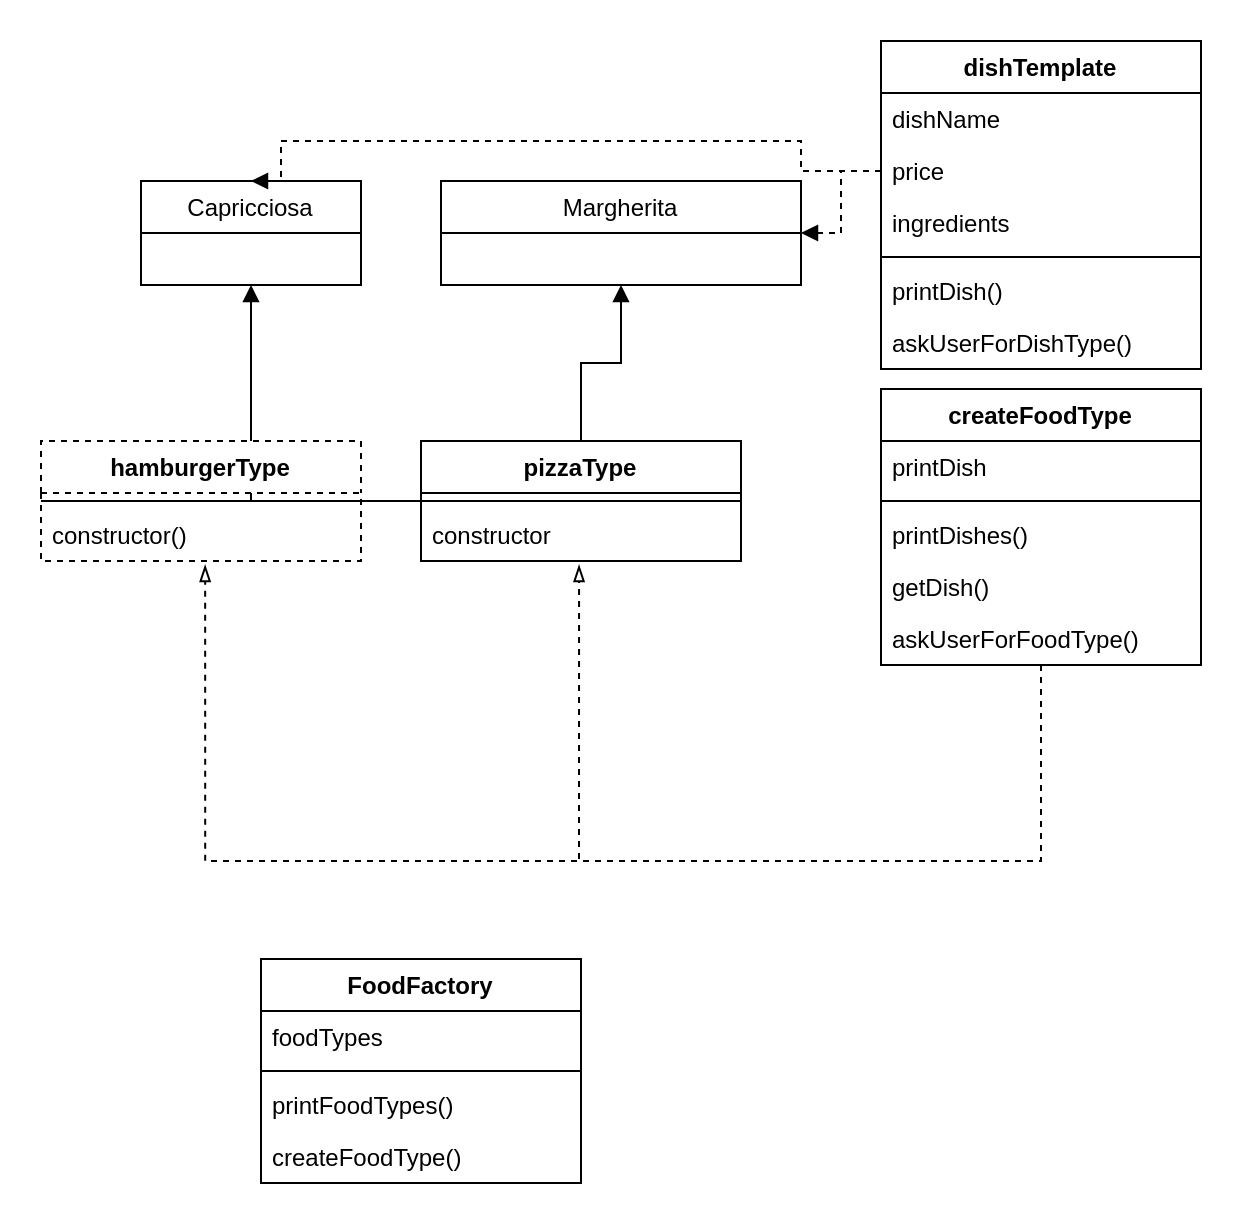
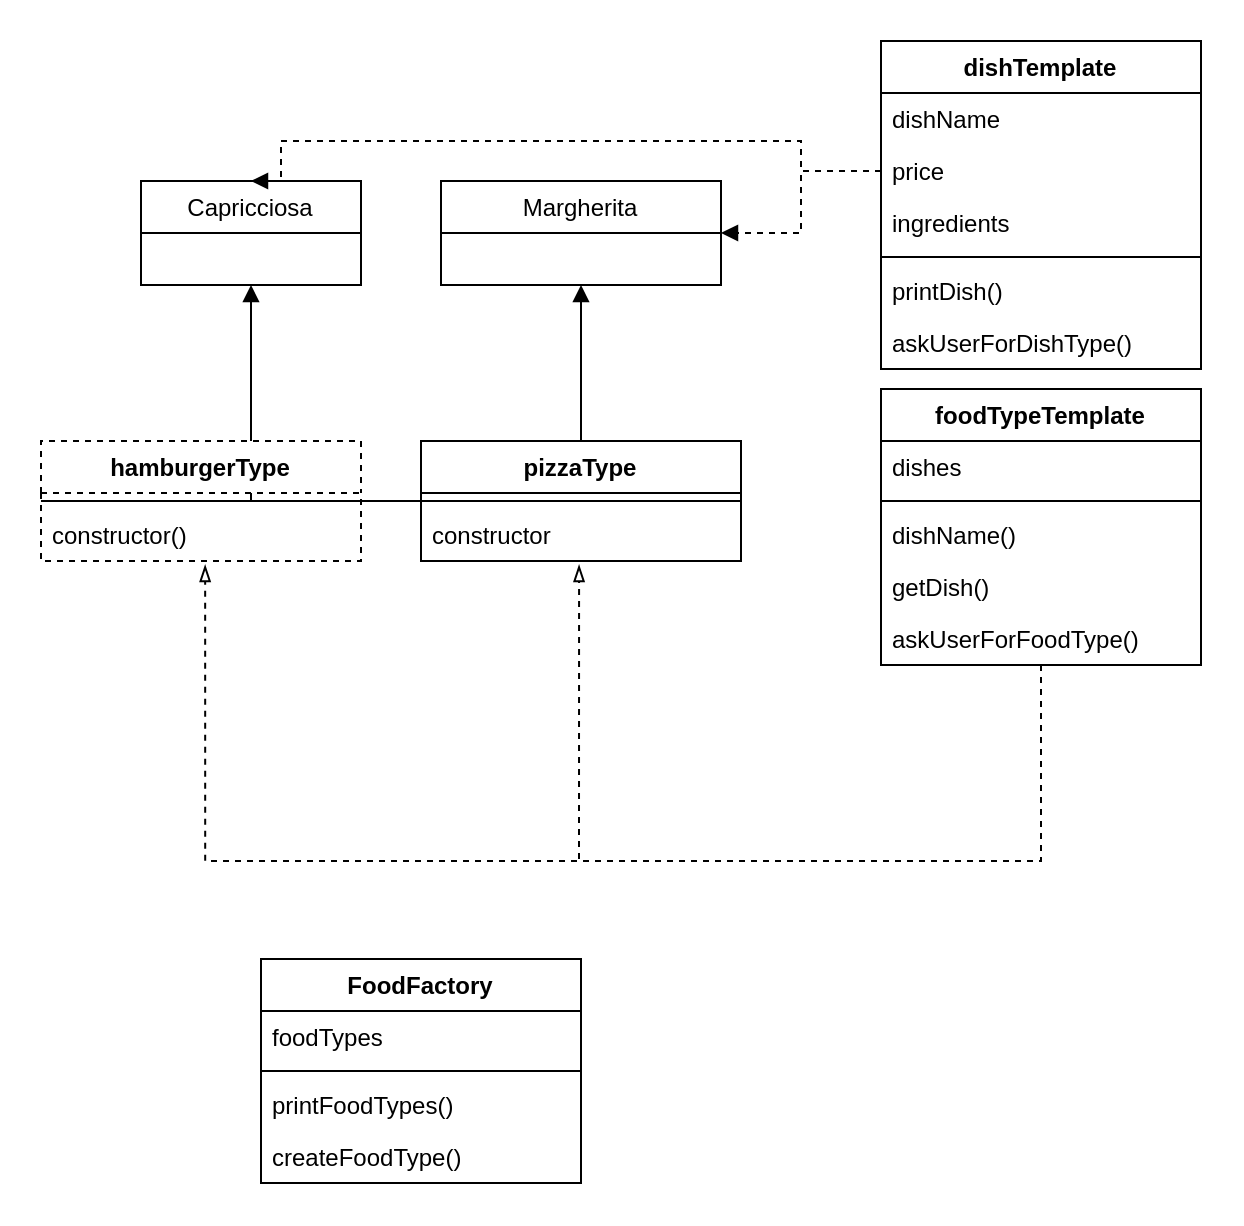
- <mxCell id="23" value="Margherita" style="swimlane;fontStyle=0;childLayout=stackLayout;horizontal=1;startSize=26;fillColor=none;horizontalStack=0;resizeParent=1;resizeParentMax=0;resizeLast=0;collapsible=1;marginBottom=0;" parent="1" vertex="1"><mxGeometry x="220" y="90" width="180" height="52" as="geometry" /></mxCell>
+ <mxCell id="23" value="Margherita" style="swimlane;fontStyle=0;childLayout=stackLayout;horizontal=1;startSize=26;fillColor=none;horizontalStack=0;resizeParent=1;resizeParentMax=0;resizeLast=0;collapsible=1;marginBottom=0;" parent="1" vertex="1"><mxGeometry x="220" y="90" width="140" height="52" as="geometry" /></mxCell>
- <mxCell id="12" value="createFoodType" style="swimlane;fontStyle=1;align=center;verticalAlign=top;childLayout=stackLayout;horizontal=1;startSize=26;horizontalStack=0;resizeParent=1;resizeParentMax=0;resizeLast=0;collapsible=1;marginBottom=0;" parent="1" vertex="1"><mxGeometry x="440" y="194" width="160" height="138" as="geometry" /></mxCell>
+ <mxCell id="12" value="foodTypeTemplate" style="swimlane;fontStyle=1;align=center;verticalAlign=top;childLayout=stackLayout;horizontal=1;startSize=26;horizontalStack=0;resizeParent=1;resizeParentMax=0;resizeLast=0;collapsible=1;marginBottom=0;" parent="1" vertex="1"><mxGeometry x="440" y="194" width="160" height="138" as="geometry" /></mxCell>
- <mxCell id="13" value="printDish" style="text;strokeColor=none;fillColor=none;align=left;verticalAlign=top;spacingLeft=4;spacingRight=4;overflow=hidden;rotatable=0;points=[[0,0.5],[1,0.5]];portConstraint=eastwest;" parent="12" vertex="1"><mxGeometry y="26" width="160" height="26" as="geometry" /></mxCell>
+ <mxCell id="13" value="dishes" style="text;strokeColor=none;fillColor=none;align=left;verticalAlign=top;spacingLeft=4;spacingRight=4;overflow=hidden;rotatable=0;points=[[0,0.5],[1,0.5]];portConstraint=eastwest;" parent="12" vertex="1"><mxGeometry y="26" width="160" height="26" as="geometry" /></mxCell>
- <mxCell id="15" value="printDishes()" style="text;strokeColor=none;fillColor=none;align=left;verticalAlign=top;spacingLeft=4;spacingRight=4;overflow=hidden;rotatable=0;points=[[0,0.5],[1,0.5]];portConstraint=eastwest;" parent="12" vertex="1"><mxGeometry y="60" width="160" height="26" as="geometry" /></mxCell>
+ <mxCell id="15" value="dishName()" style="text;strokeColor=none;fillColor=none;align=left;verticalAlign=top;spacingLeft=4;spacingRight=4;overflow=hidden;rotatable=0;points=[[0,0.5],[1,0.5]];portConstraint=eastwest;" parent="12" vertex="1"><mxGeometry y="60" width="160" height="26" as="geometry" /></mxCell>
